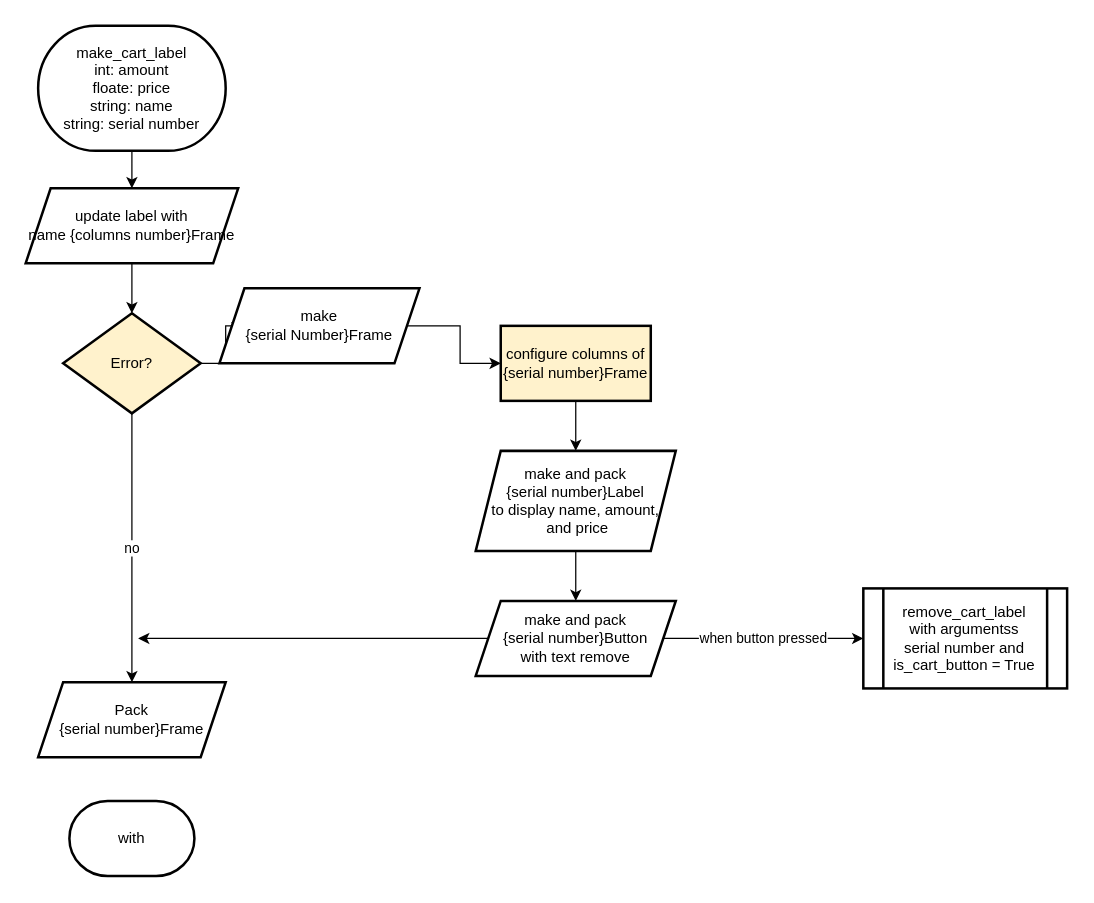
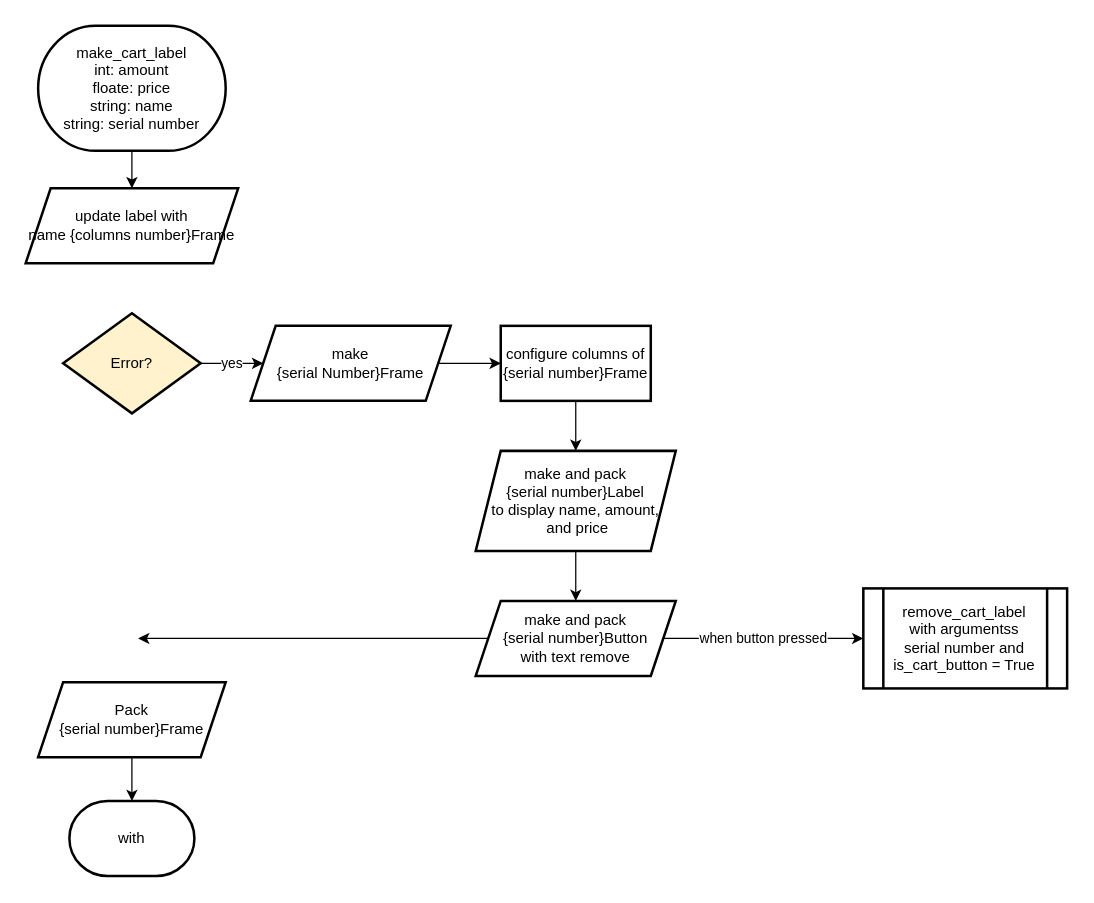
- <mxCell id="5" value="" style="edgeStyle=orthogonalEdgeStyle;rounded=0;orthogonalLoop=1;jettySize=auto;html=1;" edge="1" parent="1" source="6" target="9"><mxGeometry relative="1" as="geometry" /></mxCell>
- <mxCell id="13" value="&lt;div&gt;make&lt;/div&gt;&lt;div&gt;{serial Number}Frame&lt;br&gt;&lt;/div&gt;" style="shape=parallelogram;perimeter=parallelogramPerimeter;whiteSpace=wrap;html=1;fixedSize=1;strokeWidth=2;" vertex="1" parent="1"><mxGeometry x="175" y="230" width="160" height="60" as="geometry" /></mxCell>
+ <mxCell id="13" value="&lt;div&gt;make&lt;/div&gt;&lt;div&gt;{serial Number}Frame&lt;br&gt;&lt;/div&gt;" style="shape=parallelogram;perimeter=parallelogramPerimeter;whiteSpace=wrap;html=1;fixedSize=1;strokeWidth=2;" vertex="1" parent="1"><mxGeometry x="200" y="260" width="160" height="60" as="geometry" /></mxCell>
- <mxCell id="15" value="configure columns of {serial number}Frame" style="whiteSpace=wrap;html=1;strokeWidth=2;fillColor=#fff2cc;" vertex="1" parent="1"><mxGeometry x="400" y="260" width="120" height="60" as="geometry" /></mxCell>
+ <mxCell id="15" value="configure columns of {serial number}Frame" style="whiteSpace=wrap;html=1;strokeWidth=2;" vertex="1" parent="1"><mxGeometry x="400" y="260" width="120" height="60" as="geometry" /></mxCell>
- <mxCell id="7" value="no" style="edgeStyle=orthogonalEdgeStyle;rounded=0;orthogonalLoop=1;jettySize=auto;html=1;" edge="1" parent="1" source="9" target="11"><mxGeometry relative="1" as="geometry" /></mxCell>
+ <mxCell id="10" value="" style="edgeStyle=orthogonalEdgeStyle;rounded=0;orthogonalLoop=1;jettySize=auto;html=1;" edge="1" parent="1" source="11" target="4"><mxGeometry relative="1" as="geometry" /></mxCell>
